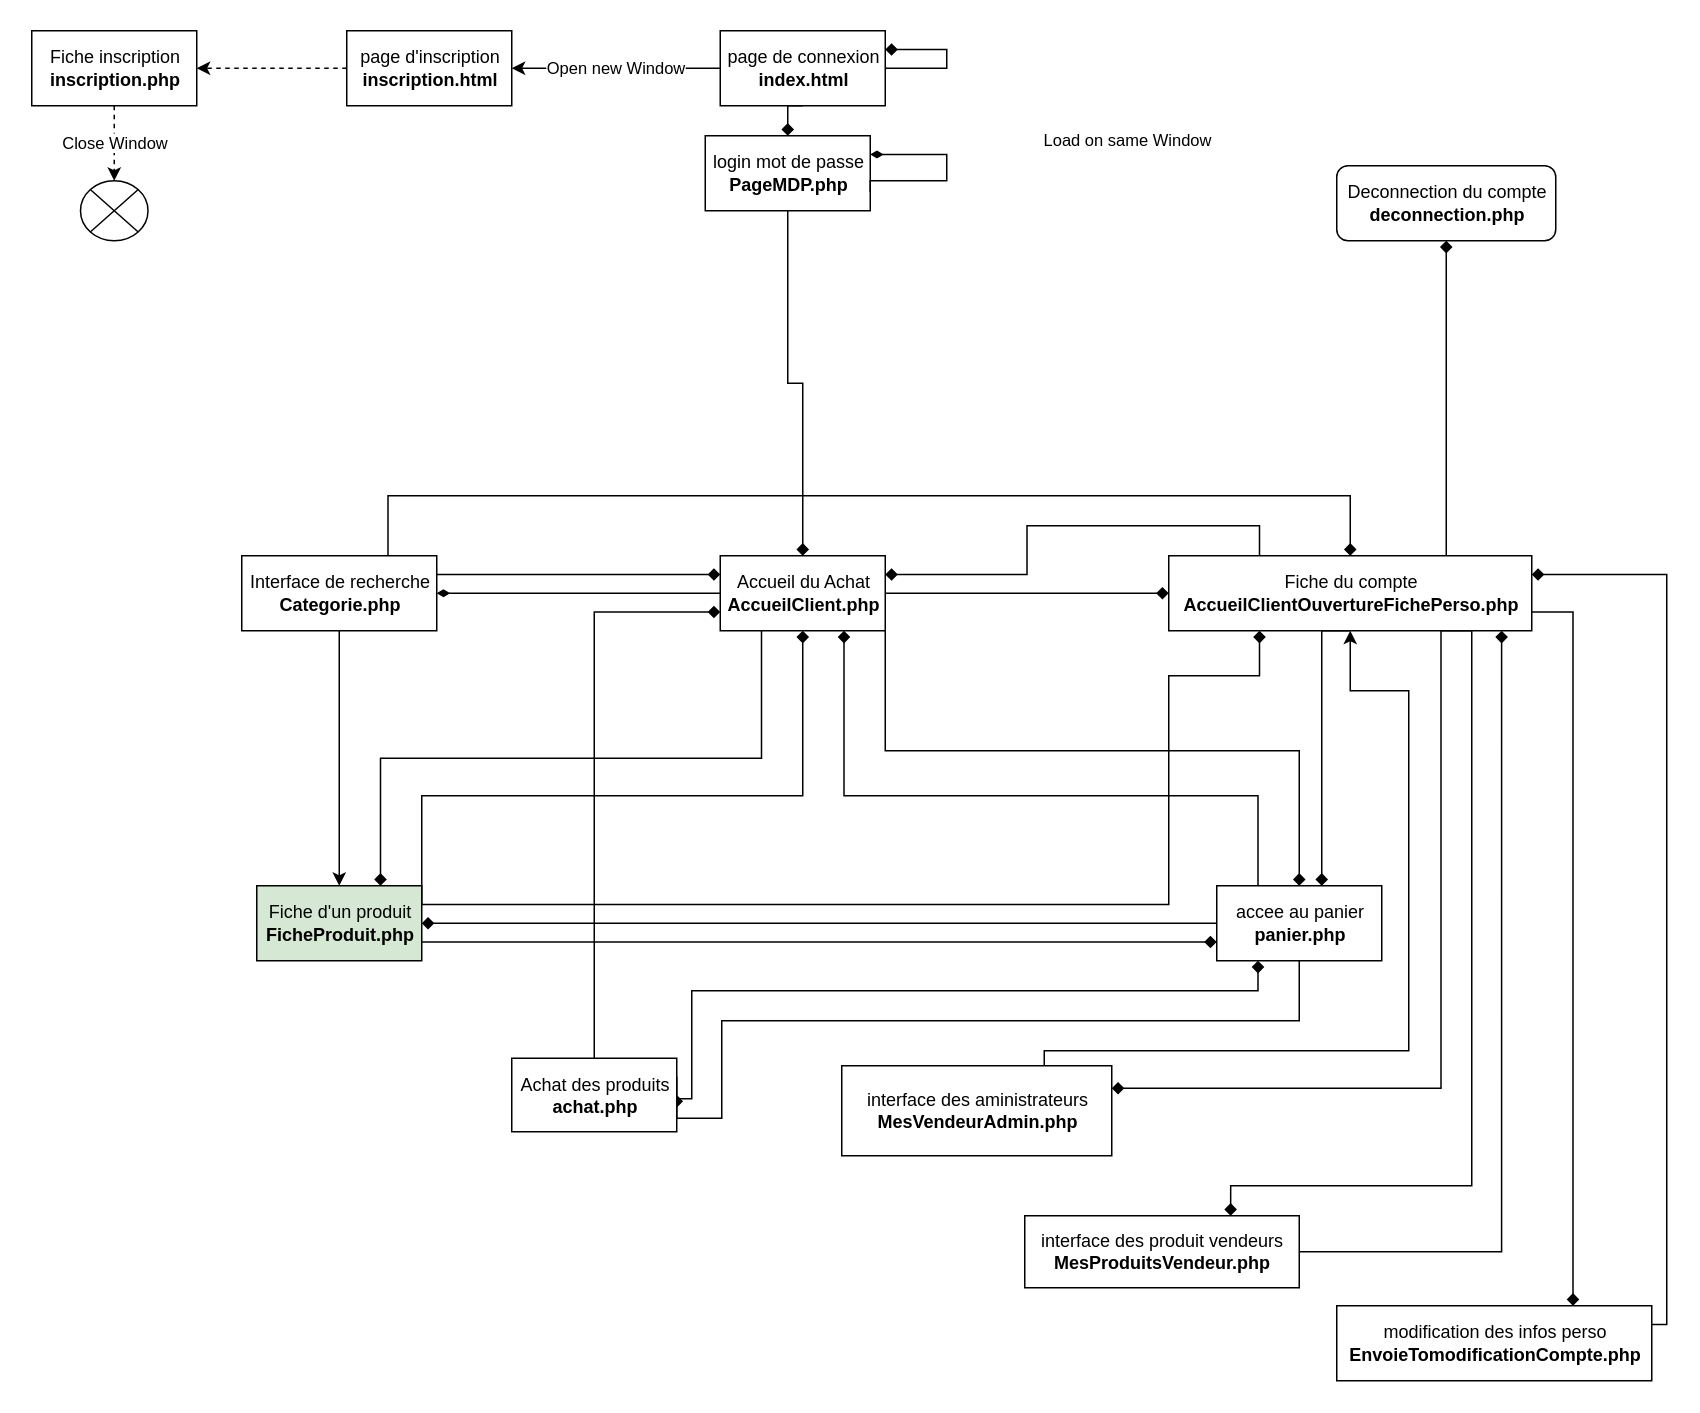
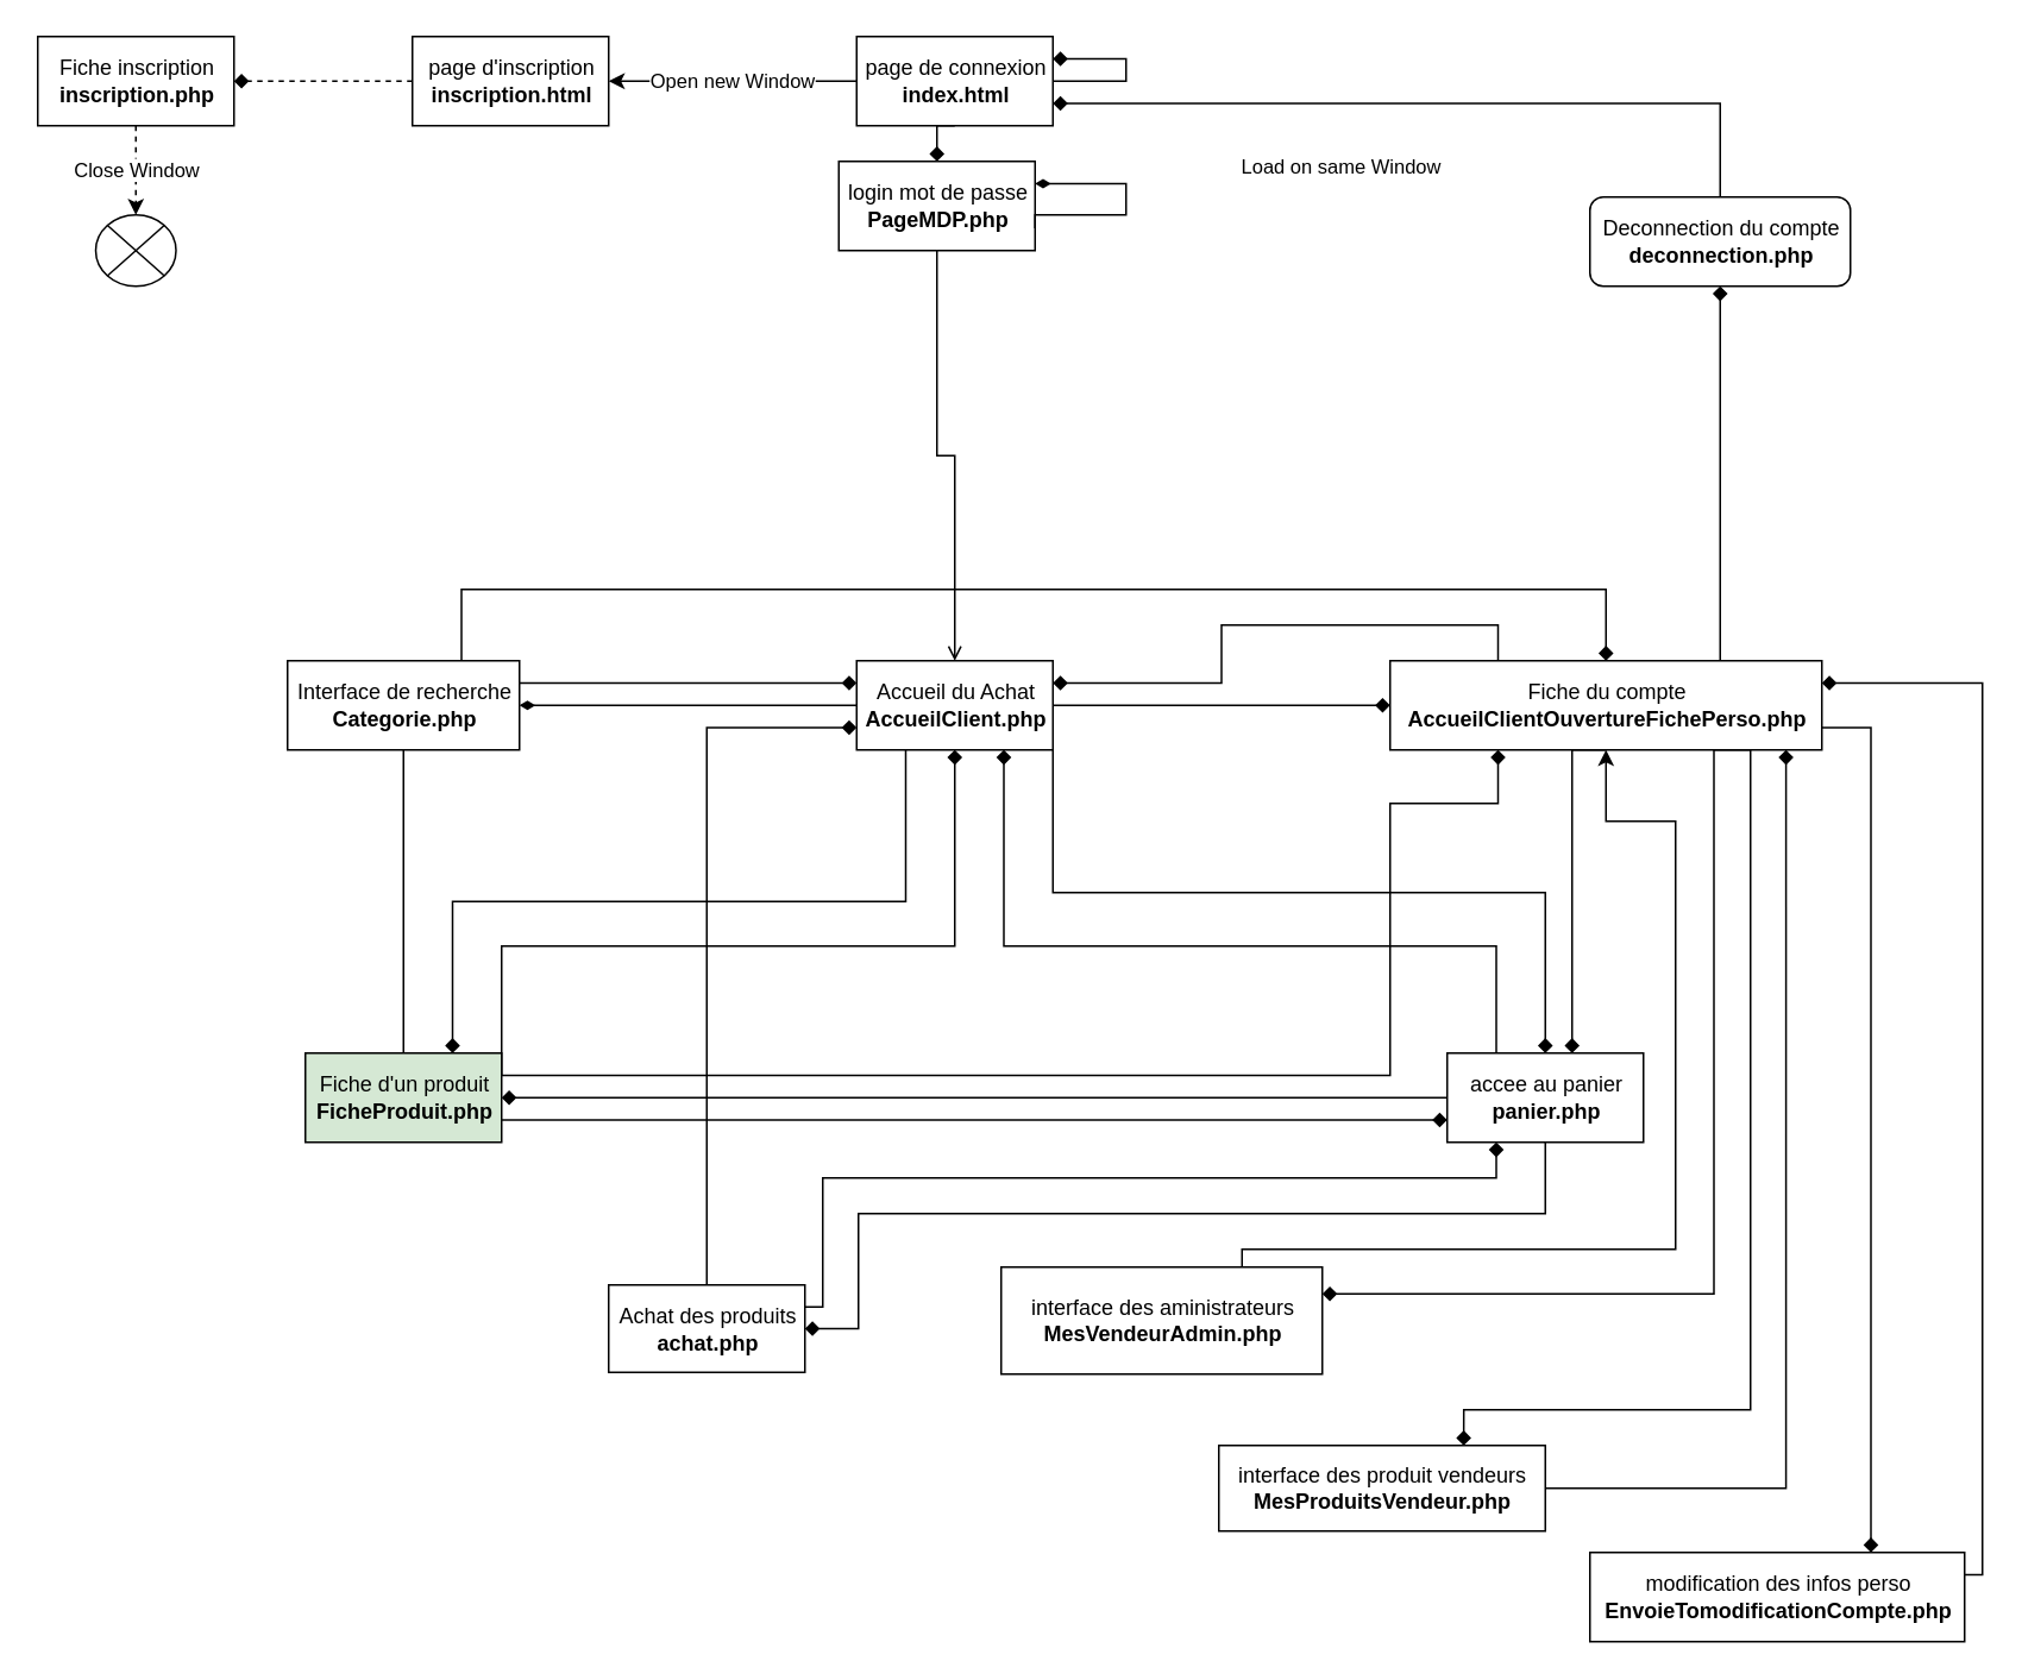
- <mxCell id="6" style="edgeStyle=orthogonalEdgeStyle;rounded=0;orthogonalLoop=1;jettySize=auto;html=1;exitX=0;exitY=0.5;exitDx=0;exitDy=0;entryX=1;entryY=0.5;entryDx=0;entryDy=0;dashed=1;" edge="1" parent="1" source="7" target="9"><mxGeometry relative="1" as="geometry" /></mxCell>
+ <mxCell id="6" style="edgeStyle=orthogonalEdgeStyle;rounded=0;orthogonalLoop=1;jettySize=auto;html=1;exitX=0;exitY=0.5;exitDx=0;exitDy=0;entryX=1;entryY=0.5;entryDx=0;entryDy=0;dashed=1;endArrow=diamond;" edge="1" parent="1" source="7" target="9"><mxGeometry relative="1" as="geometry" /></mxCell>
+ <mxCell id="38" style="edgeStyle=orthogonalEdgeStyle;rounded=0;orthogonalLoop=1;jettySize=auto;html=1;exitX=0.5;exitY=0;exitDx=0;exitDy=0;entryX=1;entryY=0.75;entryDx=0;entryDy=0;endArrow=diamond;endFill=1;" edge="1" parent="1" source="39" target="5"><mxGeometry relative="1" as="geometry" /></mxCell>
- <mxCell id="11" style="edgeStyle=orthogonalEdgeStyle;rounded=0;orthogonalLoop=1;jettySize=auto;html=1;exitX=0.5;exitY=1;exitDx=0;exitDy=0;entryX=0.5;entryY=0;entryDx=0;entryDy=0;endArrow=diamond;endFill=1;" edge="1" parent="1" source="12" target="18"><mxGeometry relative="1" as="geometry" /></mxCell>
+ <mxCell id="11" style="edgeStyle=orthogonalEdgeStyle;rounded=0;orthogonalLoop=1;jettySize=auto;html=1;exitX=0.5;exitY=1;exitDx=0;exitDy=0;entryX=0.5;entryY=0;entryDx=0;entryDy=0;endArrow=open;endFill=1;" edge="1" parent="1" source="12" target="18"><mxGeometry relative="1" as="geometry" /></mxCell>
- <mxCell id="19" style="edgeStyle=orthogonalEdgeStyle;rounded=0;orthogonalLoop=1;jettySize=auto;html=1;exitX=0.5;exitY=1;exitDx=0;exitDy=0;entryX=0.5;entryY=0;entryDx=0;entryDy=0;endArrow=classic;endFill=1;" edge="1" parent="1" source="22" target="26"><mxGeometry relative="1" as="geometry" /></mxCell>
+ <mxCell id="19" style="edgeStyle=orthogonalEdgeStyle;rounded=0;orthogonalLoop=1;jettySize=auto;html=1;exitX=0.5;exitY=1;exitDx=0;exitDy=0;entryX=0.5;entryY=0;entryDx=0;entryDy=0;endArrow=none;endFill=1;" edge="1" parent="1" source="22" target="26"><mxGeometry relative="1" as="geometry" /></mxCell>
- <mxCell id="48" value="Achat des produits&lt;br&gt;&lt;b&gt;achat.php&lt;/b&gt;" style="html=1;" vertex="1" parent="1"><mxGeometry x="340.5" y="705" width="110" height="49" as="geometry" /></mxCell>
+ <mxCell id="48" value="Achat des produits&lt;br&gt;&lt;b&gt;achat.php&lt;/b&gt;" style="html=1;" vertex="1" parent="1"><mxGeometry x="340.5" y="720" width="110" height="49" as="geometry" /></mxCell>
